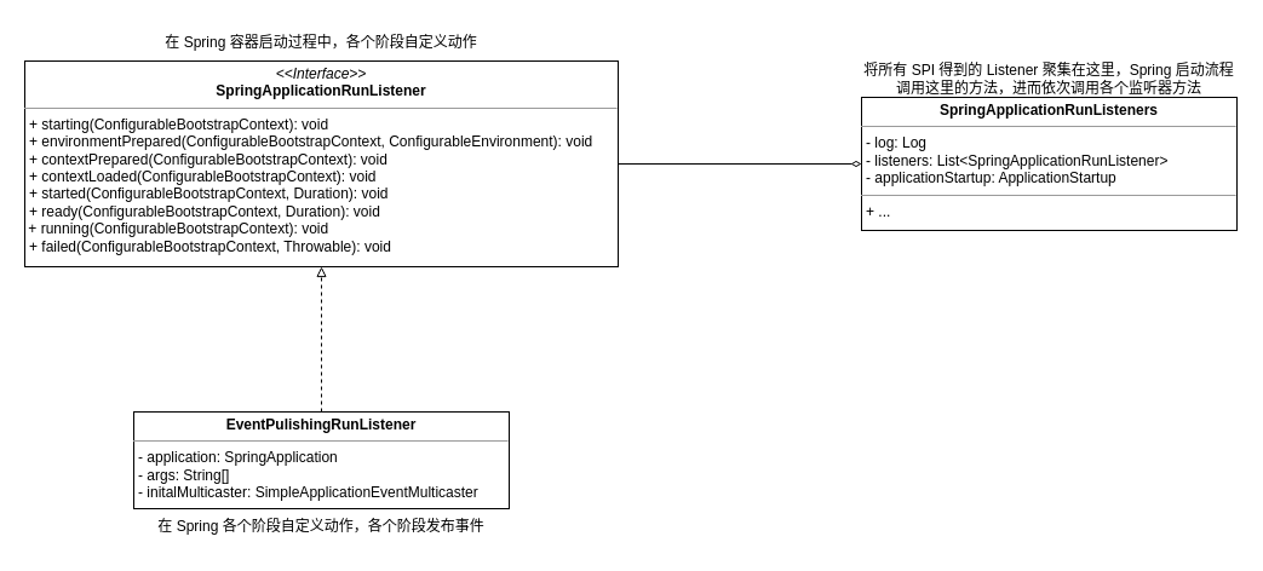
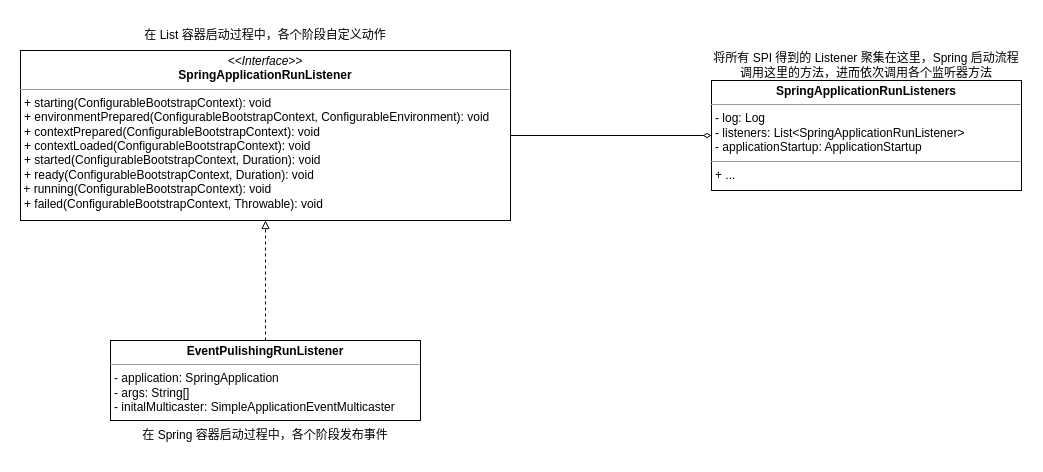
- <mxCell id="7" value="在 Spring 容器启动过程中，各个阶段自定义动作" style="text;html=1;strokeColor=none;fillColor=none;align=center;verticalAlign=middle;whiteSpace=wrap;rounded=0;" vertex="1" parent="1"><mxGeometry x="125" y="20" width="280" height="30" as="geometry" /></mxCell>
+ <mxCell id="7" value="在 List 容器启动过程中，各个阶段自定义动作" style="text;html=1;strokeColor=none;fillColor=none;align=center;verticalAlign=middle;whiteSpace=wrap;rounded=0;" vertex="1" parent="1"><mxGeometry x="125" y="20" width="280" height="30" as="geometry" /></mxCell>
- <mxCell id="4" value="在 Spring 各个阶段自定义动作，各个阶段发布事件" style="text;html=1;strokeColor=none;fillColor=none;align=center;verticalAlign=middle;whiteSpace=wrap;rounded=0;" vertex="1" parent="1"><mxGeometry x="115" y="420" width="300" height="30" as="geometry" /></mxCell>
+ <mxCell id="4" value="在 Spring 容器启动过程中，各个阶段发布事件" style="text;html=1;strokeColor=none;fillColor=none;align=center;verticalAlign=middle;whiteSpace=wrap;rounded=0;" vertex="1" parent="1"><mxGeometry x="115" y="420" width="300" height="30" as="geometry" /></mxCell>
